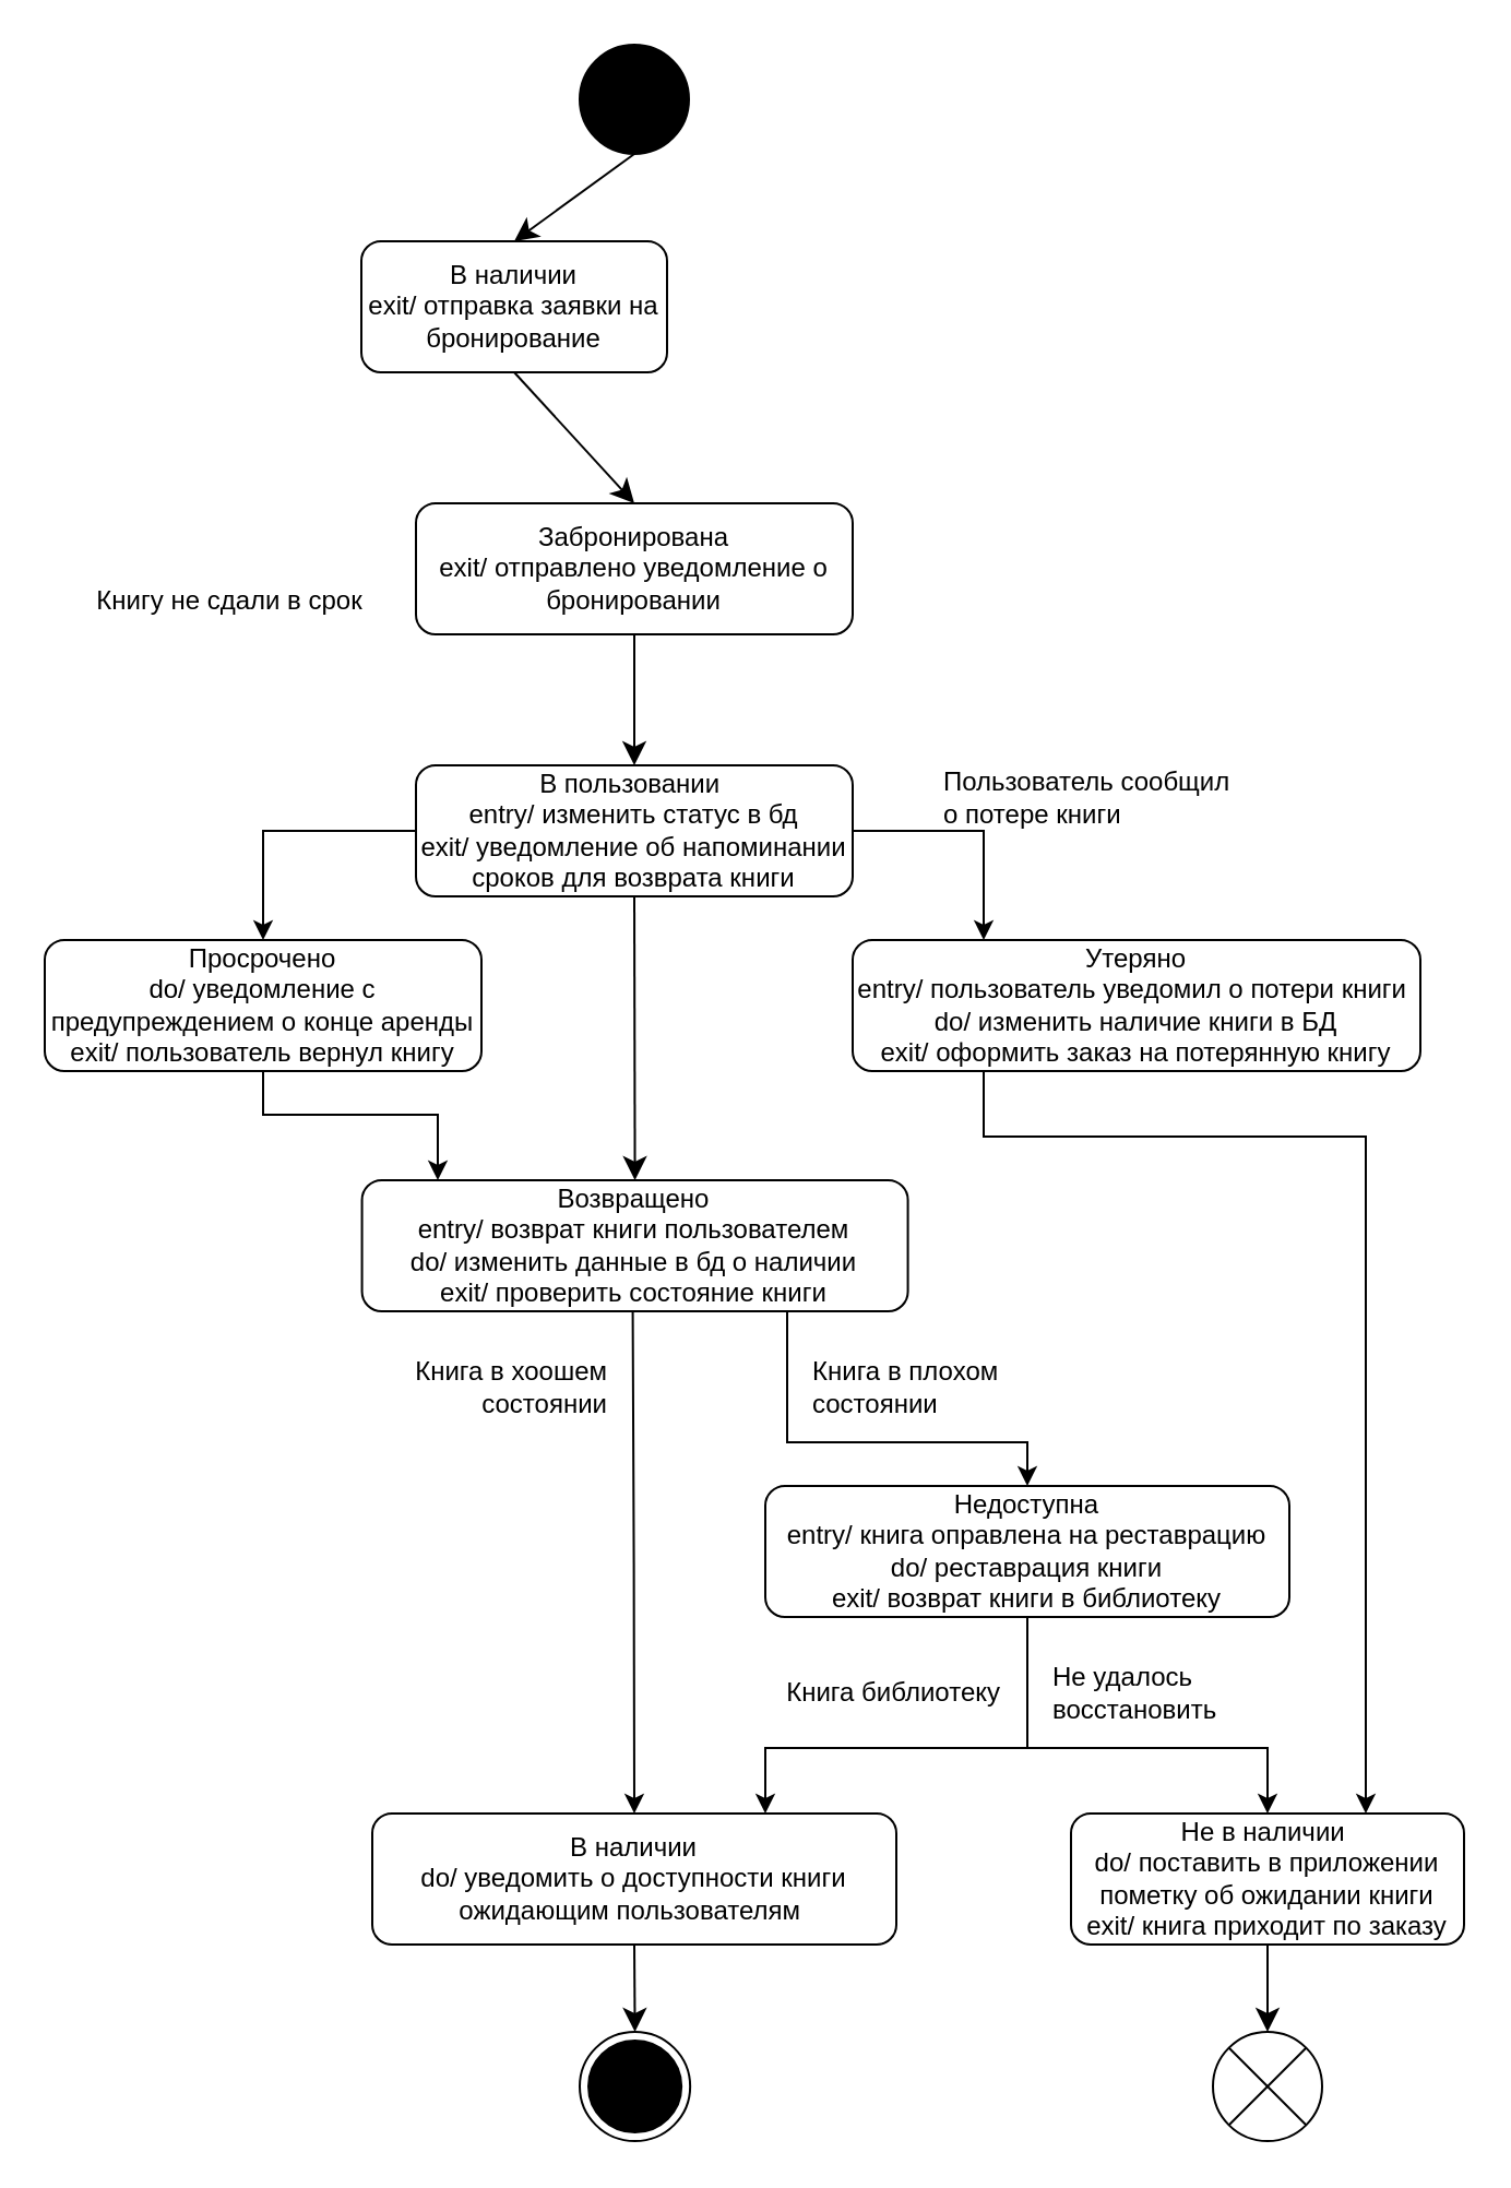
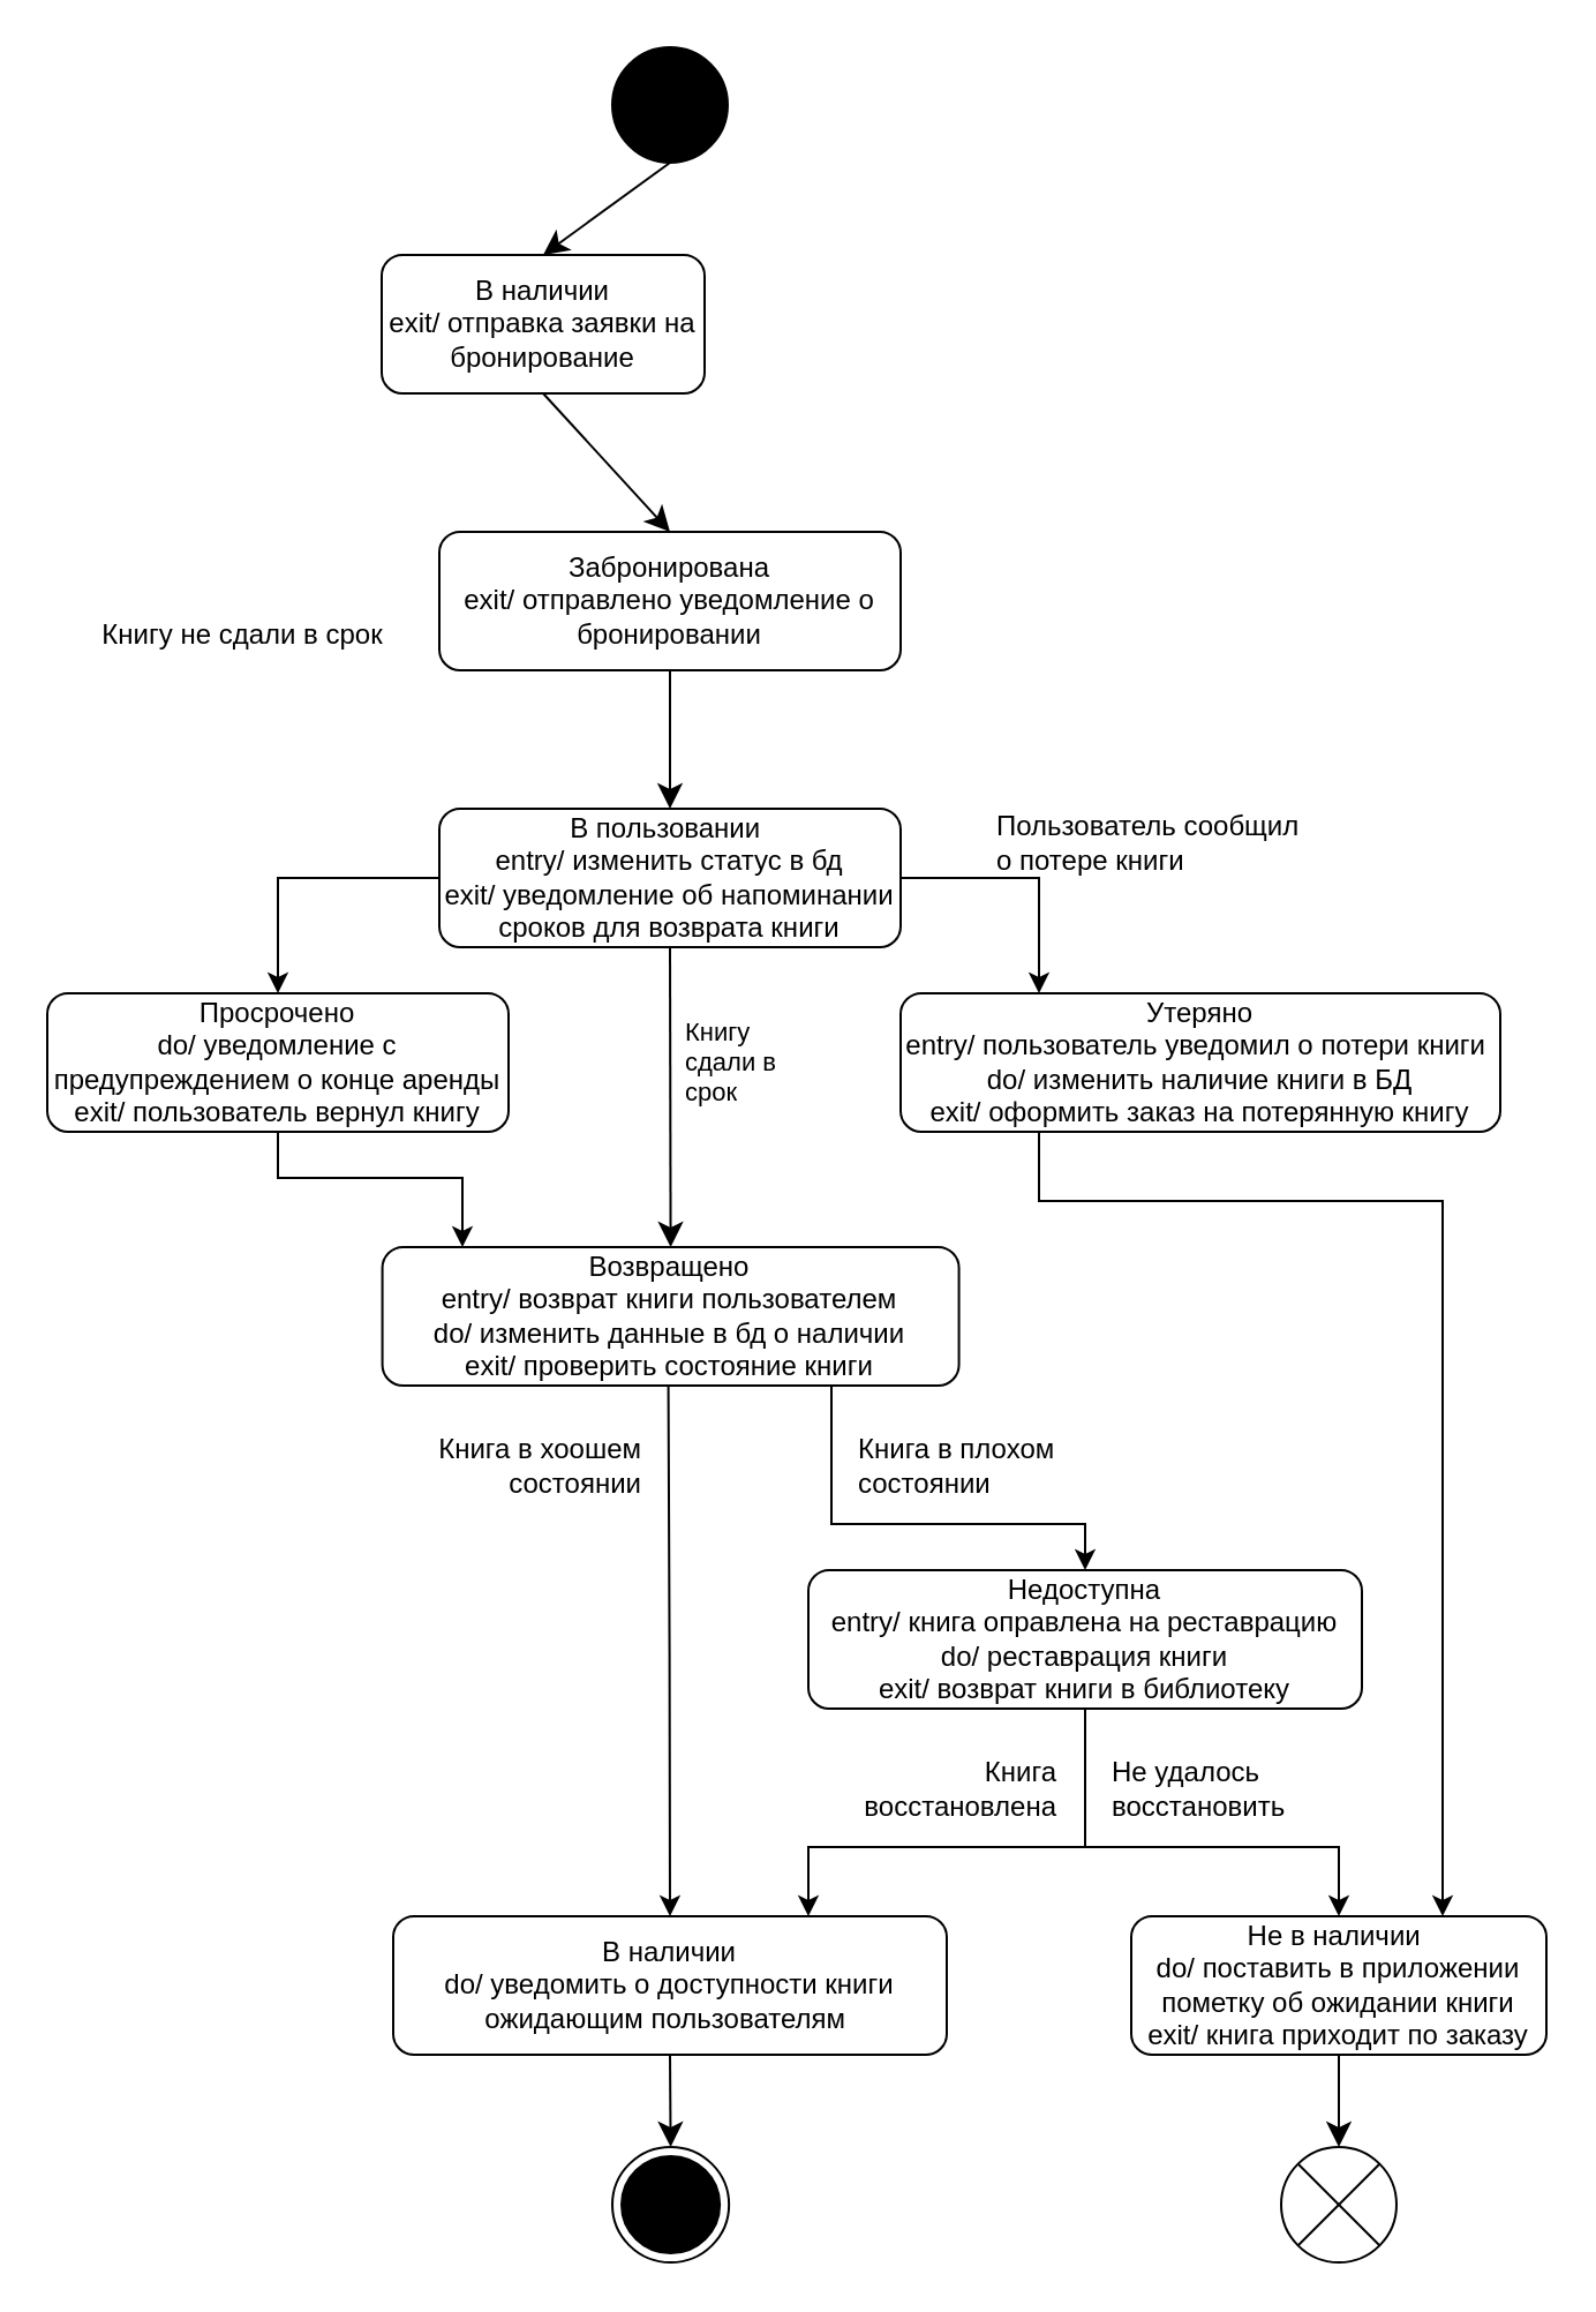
+ <mxCell id="33" value="Книгу сдали в срок" style="text;strokeColor=none;align=left;fillColor=none;html=1;verticalAlign=middle;whiteSpace=wrap;rounded=0;fontSize=11;" parent="1" vertex="1"><mxGeometry x="295" y="445" width="55" height="30" as="geometry" /></mxCell>
- <mxCell id="23" value="Книга библиотеку" style="text;strokeColor=none;align=right;fillColor=none;html=1;verticalAlign=middle;whiteSpace=wrap;rounded=0;fontSize=12;" parent="1" vertex="1"><mxGeometry x="350" y="760" width="110" height="30" as="geometry" /></mxCell>
+ <mxCell id="23" value="Книга восстановлена" style="text;strokeColor=none;align=right;fillColor=none;html=1;verticalAlign=middle;whiteSpace=wrap;rounded=0;fontSize=12;" parent="1" vertex="1"><mxGeometry x="350" y="760" width="110" height="30" as="geometry" /></mxCell>
